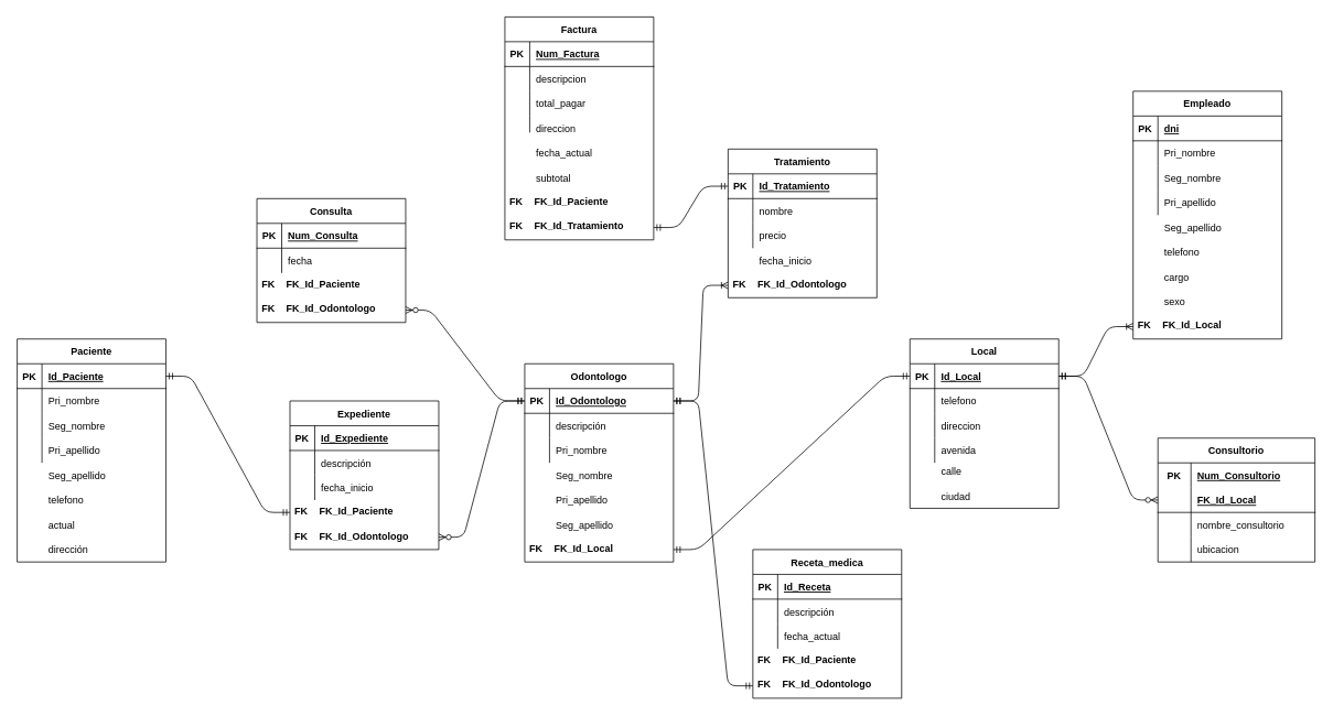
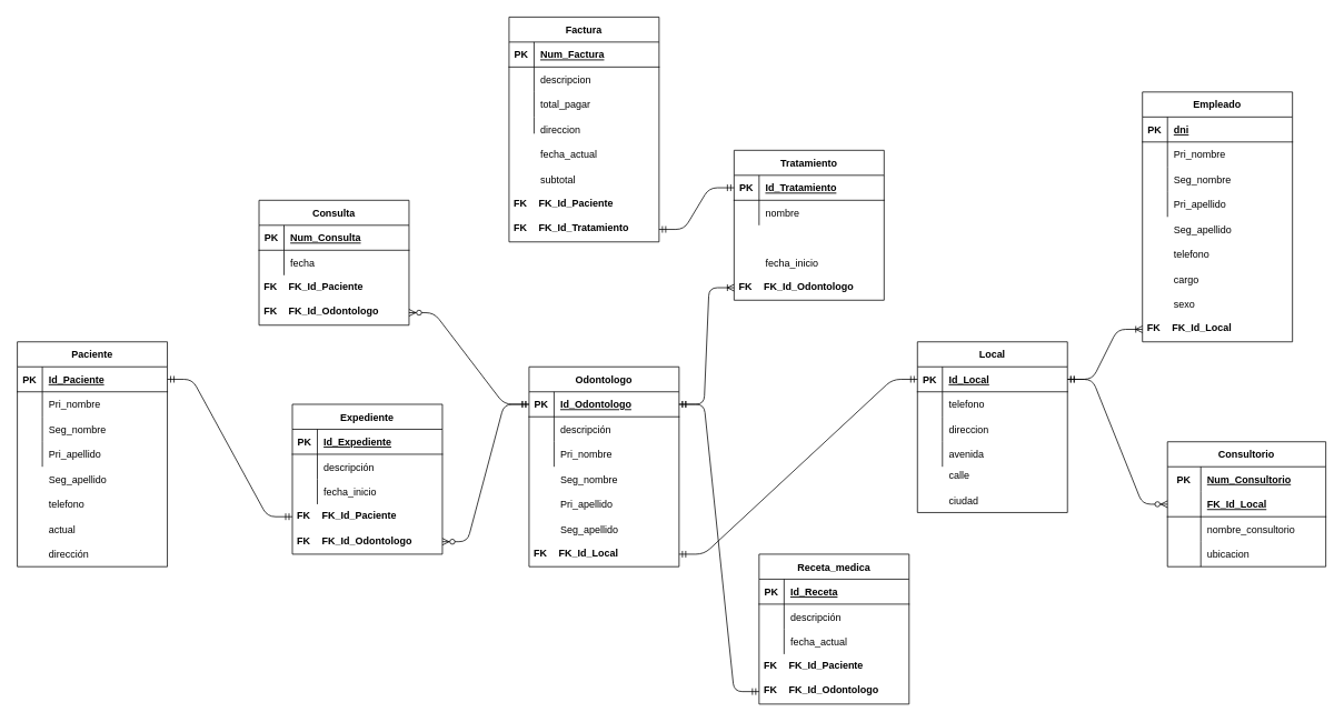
- <mxCell id="59" value="precio" style="shape=partialRectangle;connectable=0;fillColor=none;top=0;left=0;bottom=0;right=0;align=left;spacingLeft=6;overflow=hidden;" vertex="1" parent="57"><mxGeometry x="30" width="150" height="30" as="geometry" /></mxCell>
